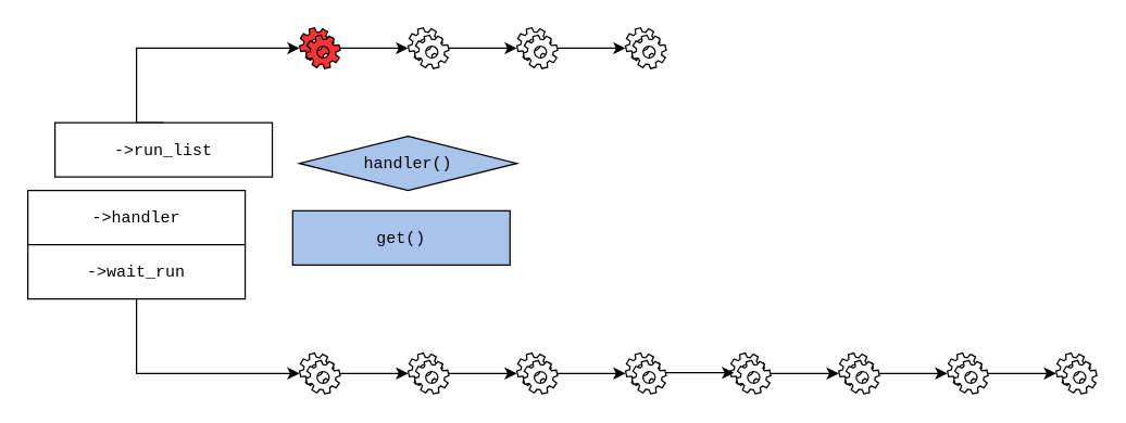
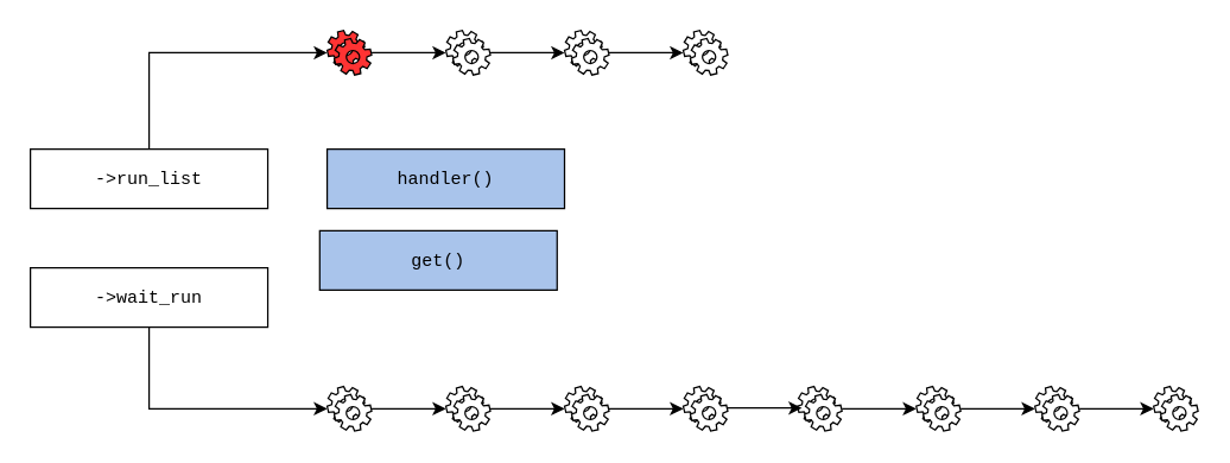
- <mxCell id="6" value="&lt;font face=&quot;Courier New&quot;&gt;-&amp;gt;run_list&lt;/font&gt;" style="rounded=0;whiteSpace=wrap;html=1;fillColor=#FFFFFF;" parent="1" vertex="1"><mxGeometry x="40" y="90" width="160" height="40" as="geometry" /></mxCell>
+ <mxCell id="6" value="&lt;font face=&quot;Courier New&quot;&gt;-&amp;gt;run_list&lt;/font&gt;" style="rounded=0;whiteSpace=wrap;html=1;fillColor=#FFFFFF;" parent="1" vertex="1"><mxGeometry x="20" y="100" width="160" height="40" as="geometry" /></mxCell>
- <mxCell id="29" value="&lt;font face=&quot;Courier New&quot;&gt;handler()&lt;/font&gt;" style="rhombus;whiteSpace=wrap;html=1;fillColor=#A9C4EB;" vertex="1" parent="1"><mxGeometry x="220" y="100" width="160" height="40" as="geometry" /></mxCell>
+ <mxCell id="29" value="&lt;font face=&quot;Courier New&quot;&gt;handler()&lt;/font&gt;" style="rounded=0;whiteSpace=wrap;html=1;fillColor=#A9C4EB;" vertex="1" parent="1"><mxGeometry x="220" y="100" width="160" height="40" as="geometry" /></mxCell>
- <mxCell id="2" value="&lt;font face=&quot;Courier New&quot;&gt;-&amp;gt;handler&lt;/font&gt;" style="rounded=0;whiteSpace=wrap;html=1;fillColor=#FFFFFF;" parent="1" vertex="1"><mxGeometry x="20" y="140" width="160" height="40" as="geometry" /></mxCell>
